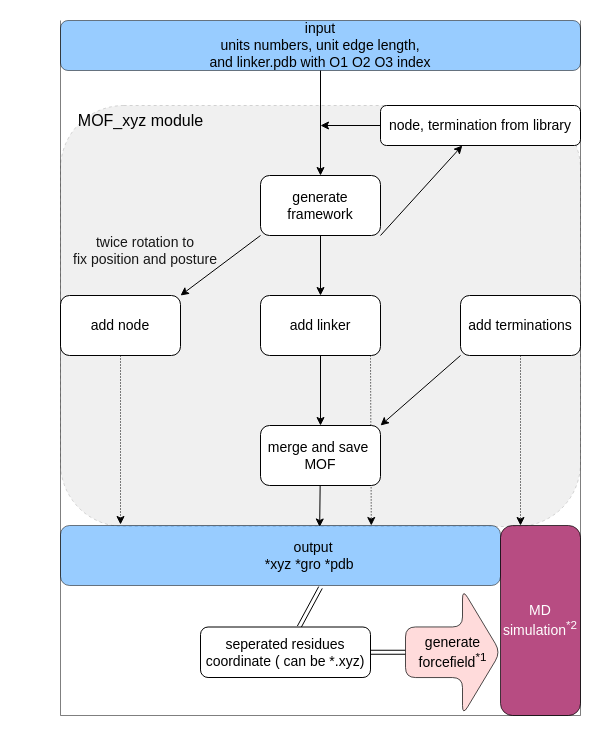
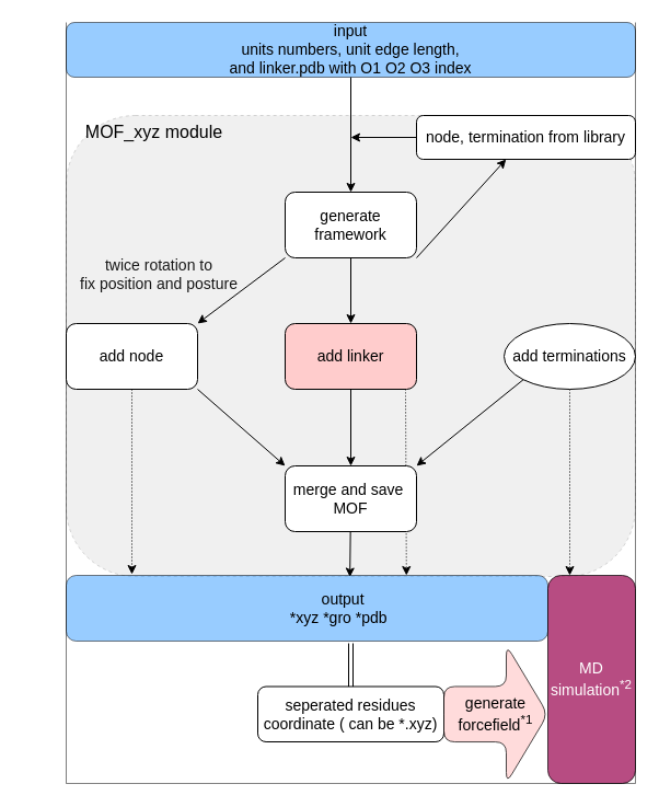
- <mxCell id="16" value="&lt;font color=&quot;#000000&quot;&gt;add linker&lt;/font&gt;" style="whiteSpace=wrap;html=1;fontSize=14;rounded=1;strokeColor=#000000;fillColor=#FFFFFF;" parent="1" vertex="1"><mxGeometry x="260" y="295" width="120" height="60" as="geometry" /></mxCell>
+ <mxCell id="16" value="&lt;font color=&quot;#000000&quot;&gt;add linker&lt;/font&gt;" style="whiteSpace=wrap;html=1;fontSize=14;rounded=1;strokeColor=#000000;fillColor=#ffcccc;" parent="1" vertex="1"><mxGeometry x="260" y="295" width="120" height="60" as="geometry" /></mxCell>
- <mxCell id="21" value="&lt;font color=&quot;#000000&quot;&gt;add terminations&lt;/font&gt;" style="whiteSpace=wrap;html=1;fontSize=14;rounded=1;strokeColor=#000000;fillColor=#FFFFFF;" parent="1" vertex="1"><mxGeometry x="460" y="295" width="120" height="60" as="geometry" /></mxCell>
+ <mxCell id="21" value="&lt;font color=&quot;#000000&quot;&gt;add terminations&lt;/font&gt;" style="ellipse;whiteSpace=wrap;html=1;fontSize=14;strokeColor=#000000;fillColor=#FFFFFF;" parent="1" vertex="1"><mxGeometry x="460" y="295" width="120" height="60" as="geometry" /></mxCell>
+ <mxCell id="12" style="edgeStyle=none;html=1;exitX=1;exitY=1;exitDx=0;exitDy=0;entryX=0;entryY=0;entryDx=0;entryDy=0;fontSize=14;rounded=1;strokeColor=#000000;" parent="1" source="14" target="19" edge="1"><mxGeometry relative="1" as="geometry" /></mxCell>
- <mxCell id="26" value="&lt;font color=&quot;#000000&quot;&gt;seperated residues coordinate ( can be *.xyz)&lt;/font&gt;" style="whiteSpace=wrap;html=1;fontSize=14;rounded=1;strokeColor=#000000;fillColor=#FFFFFF;" parent="1" vertex="1"><mxGeometry x="200" y="626.5" width="170" height="50.5" as="geometry" /></mxCell>
+ <mxCell id="26" value="&lt;font color=&quot;#000000&quot;&gt;seperated residues coordinate ( can be *.xyz)&lt;/font&gt;" style="whiteSpace=wrap;html=1;fontSize=14;rounded=1;strokeColor=#000000;fillColor=#FFFFFF;" parent="1" vertex="1"><mxGeometry x="235" y="626.5" width="170" height="50.5" as="geometry" /></mxCell>
